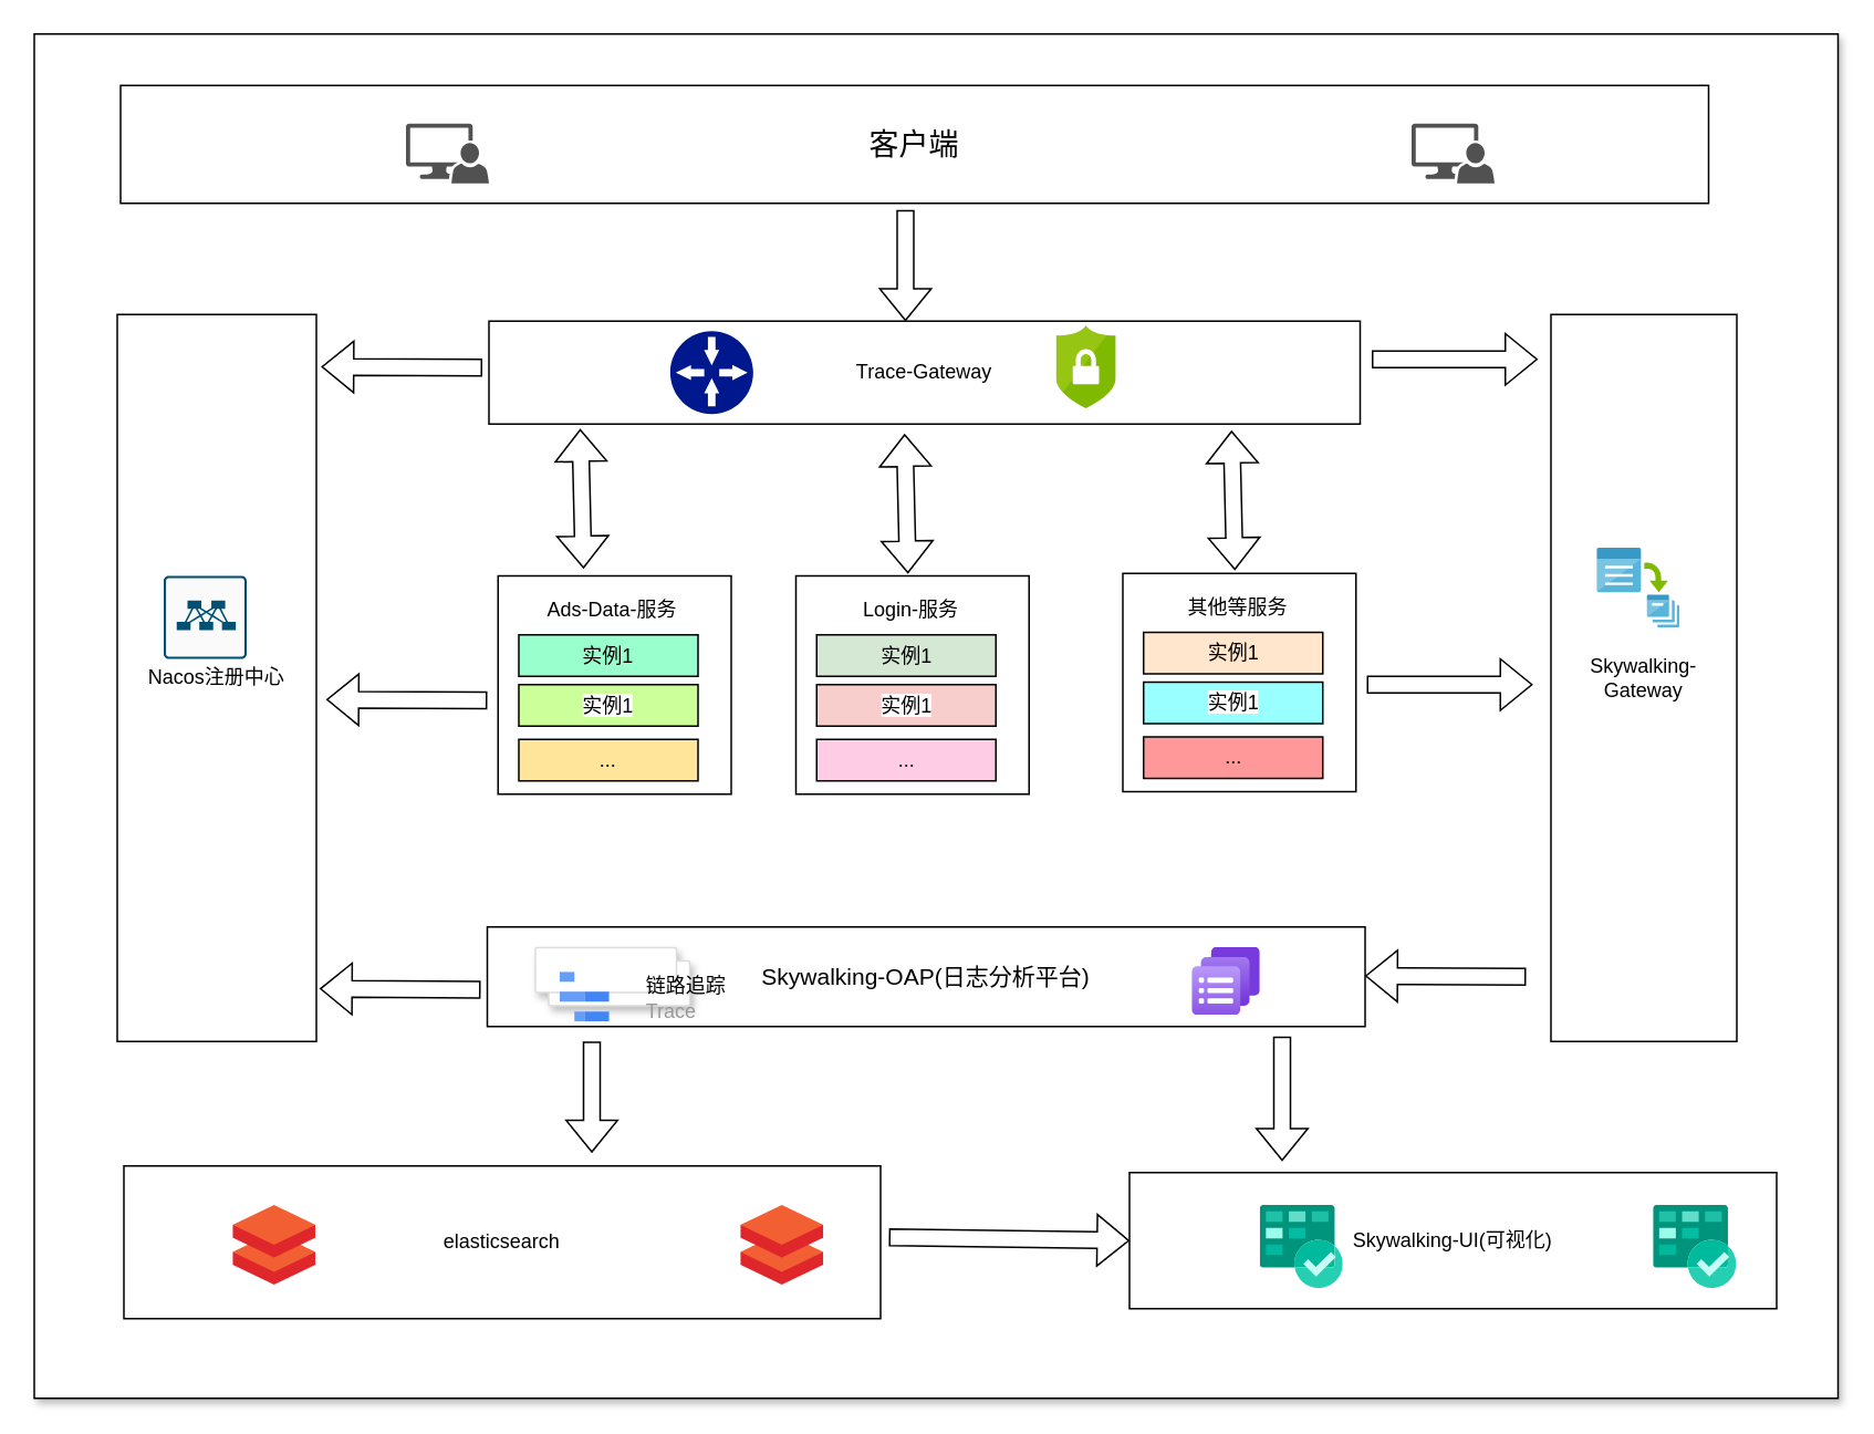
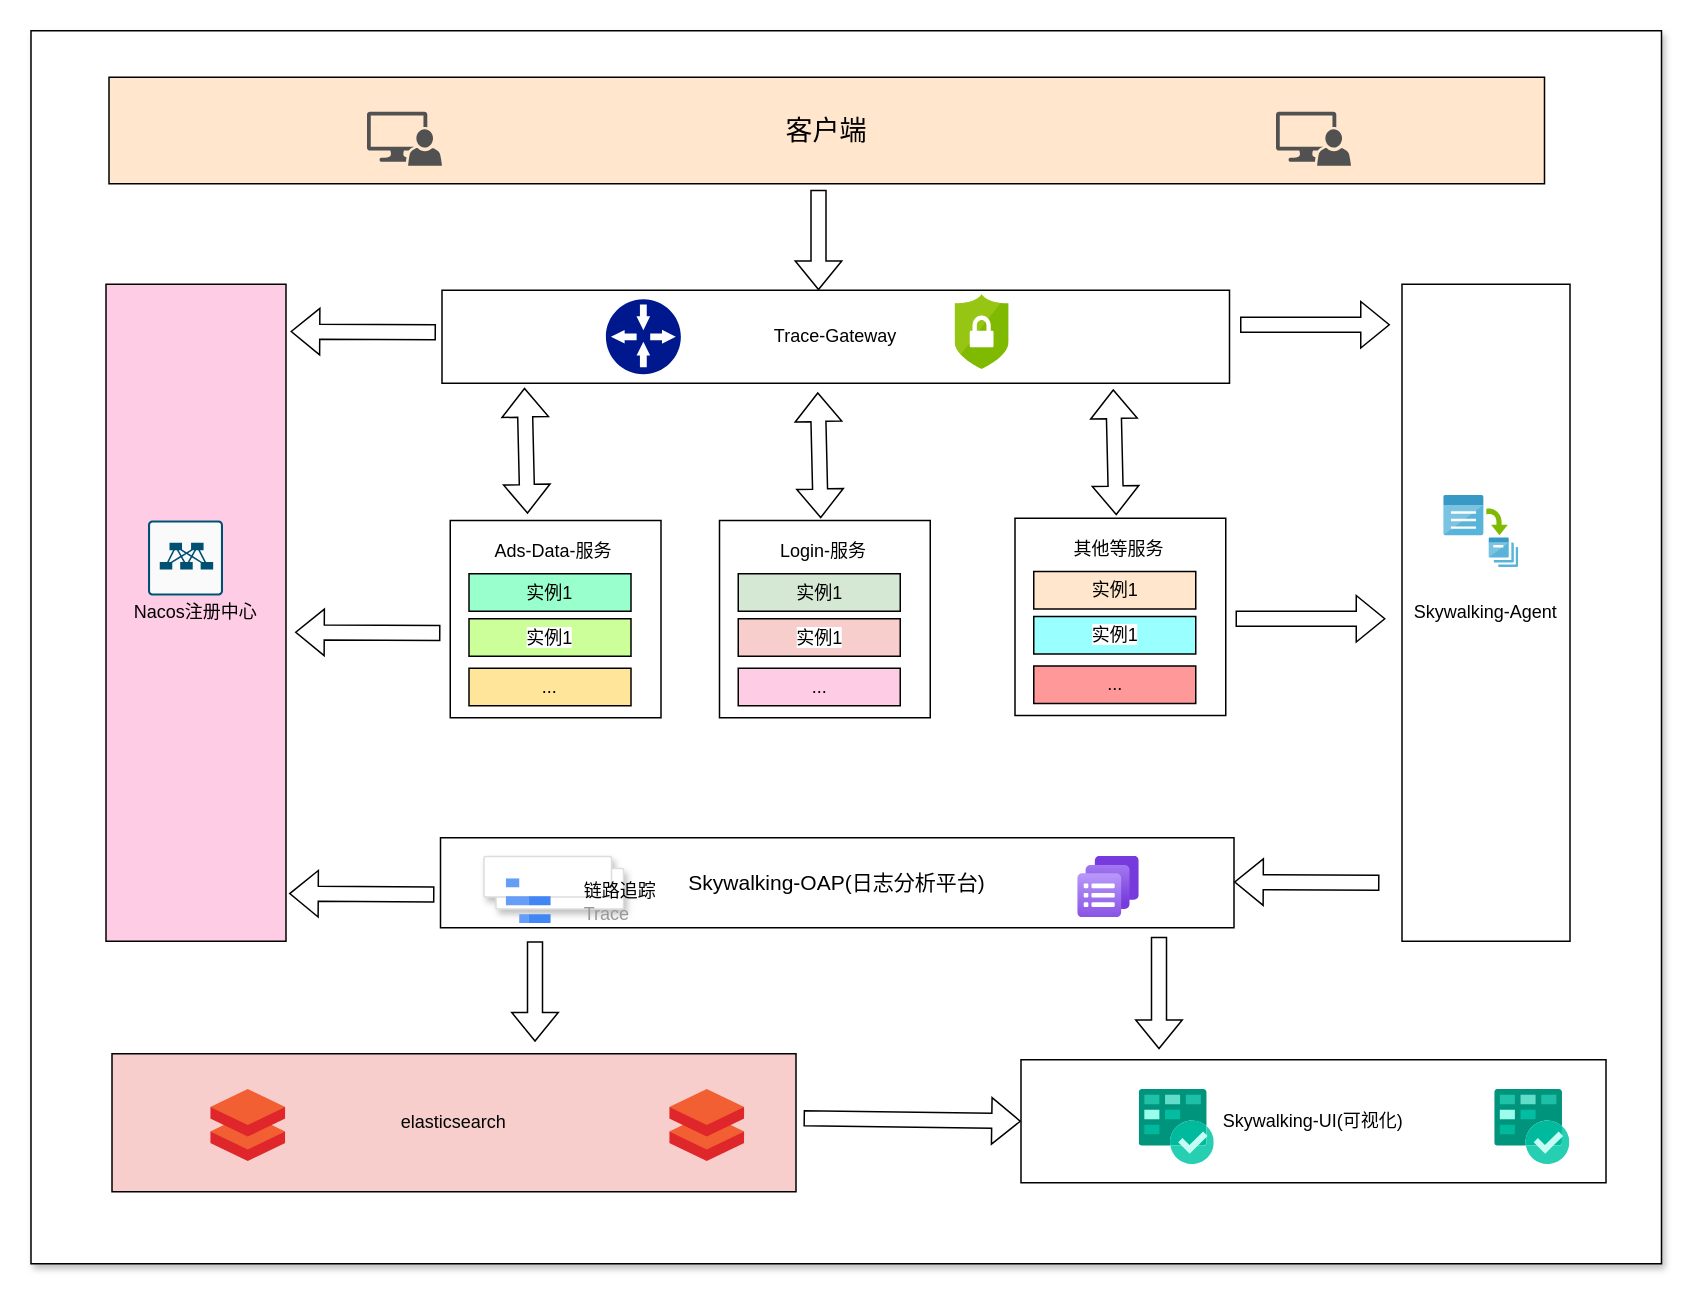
- <mxCell id="3" value="&lt;font style=&quot;font-size: 18px;&quot;&gt;客户端&lt;/font&gt;" style="rounded=0;whiteSpace=wrap;html=1;" vertex="1" parent="1"><mxGeometry x="72" y="51" width="957" height="71" as="geometry" /></mxCell>
+ <mxCell id="3" value="&lt;font style=&quot;font-size: 18px;&quot;&gt;客户端&lt;/font&gt;" style="rounded=0;whiteSpace=wrap;html=1;fillColor=#ffe6cc;" vertex="1" parent="1"><mxGeometry x="72" y="51" width="957" height="71" as="geometry" /></mxCell>
- <mxCell id="36" value="Nacos注册中心" style="rounded=0;whiteSpace=wrap;html=1;" vertex="1" parent="1"><mxGeometry x="70" y="189" width="120" height="438" as="geometry" /></mxCell>
+ <mxCell id="36" value="Nacos注册中心" style="rounded=0;whiteSpace=wrap;html=1;fillColor=#ffcce6;" vertex="1" parent="1"><mxGeometry x="70" y="189" width="120" height="438" as="geometry" /></mxCell>
- <mxCell id="31" value="Skywalking-Gateway" style="rounded=0;whiteSpace=wrap;html=1;" vertex="1" parent="1"><mxGeometry x="934" y="189" width="112" height="438" as="geometry" /></mxCell>
+ <mxCell id="31" value="Skywalking-Agent" style="rounded=0;whiteSpace=wrap;html=1;" vertex="1" parent="1"><mxGeometry x="934" y="189" width="112" height="438" as="geometry" /></mxCell>
- <mxCell id="41" value="elasticsearch" style="rounded=0;whiteSpace=wrap;html=1;" vertex="1" parent="1"><mxGeometry x="74" y="702" width="456" height="92" as="geometry" /></mxCell>
+ <mxCell id="41" value="elasticsearch" style="rounded=0;whiteSpace=wrap;html=1;fillColor=#f8cecc;" vertex="1" parent="1"><mxGeometry x="74" y="702" width="456" height="92" as="geometry" /></mxCell>
